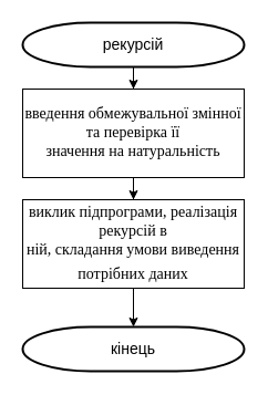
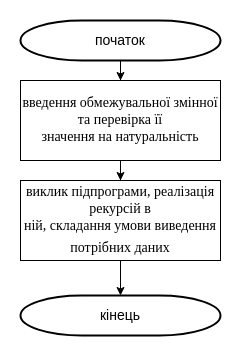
- <mxCell id="3" value="&lt;font style=&quot;font-size: 14px&quot;&gt;рекурсій&lt;/font&gt;" style="strokeWidth=2;html=1;shape=mxgraph.flowchart.terminator;whiteSpace=wrap;" parent="1" vertex="1"><mxGeometry x="20" y="20" width="200" height="40" as="geometry" /></mxCell>
+ <mxCell id="3" value="&lt;font style=&quot;font-size: 14px&quot;&gt;початок&lt;/font&gt;" style="strokeWidth=2;html=1;shape=mxgraph.flowchart.terminator;whiteSpace=wrap;" parent="1" vertex="1"><mxGeometry x="20" y="20" width="200" height="40" as="geometry" /></mxCell>
